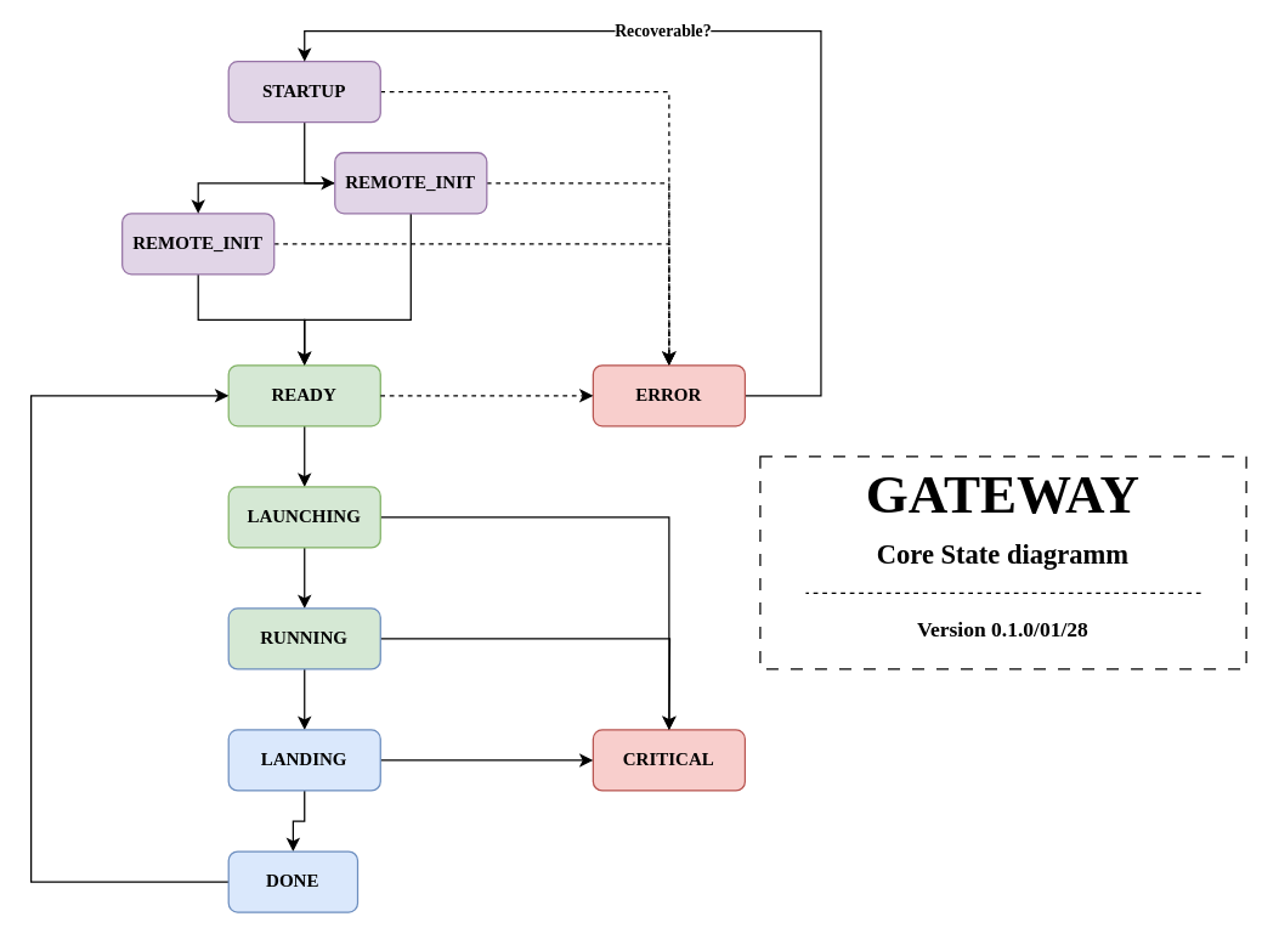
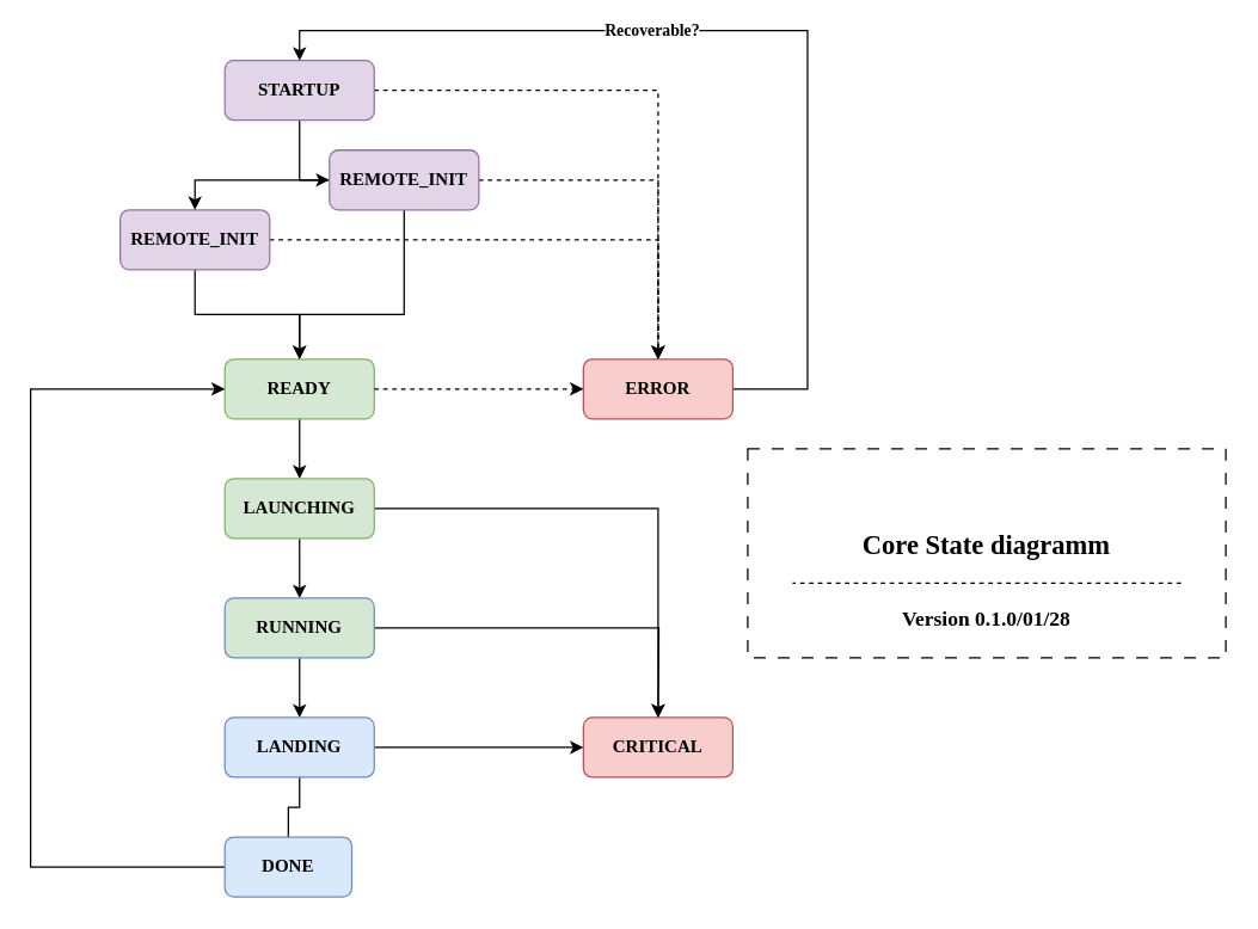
- <mxCell id="30" value="GATEWAY" style="text;html=1;align=center;verticalAlign=middle;whiteSpace=wrap;rounded=0;fontSize=36;fontStyle=1;fontFamily=Lucida Console;" vertex="1" parent="1"><mxGeometry x="500" y="300" width="320" height="50" as="geometry" /></mxCell>
- <mxCell id="24" style="edgeStyle=orthogonalEdgeStyle;rounded=0;orthogonalLoop=1;jettySize=auto;html=1;entryX=0.5;entryY=0;entryDx=0;entryDy=0;fontStyle=1;fontFamily=Lucida Console;" edge="1" parent="1" source="25" target="28"><mxGeometry relative="1" as="geometry" /></mxCell>
+ <mxCell id="24" style="edgeStyle=orthogonalEdgeStyle;rounded=0;orthogonalLoop=1;jettySize=auto;html=1;entryX=0.5;entryY=0;entryDx=0;entryDy=0;fontStyle=1;fontFamily=Lucida Console;endArrow=none;" edge="1" parent="1" source="25" target="28"><mxGeometry relative="1" as="geometry" /></mxCell>
